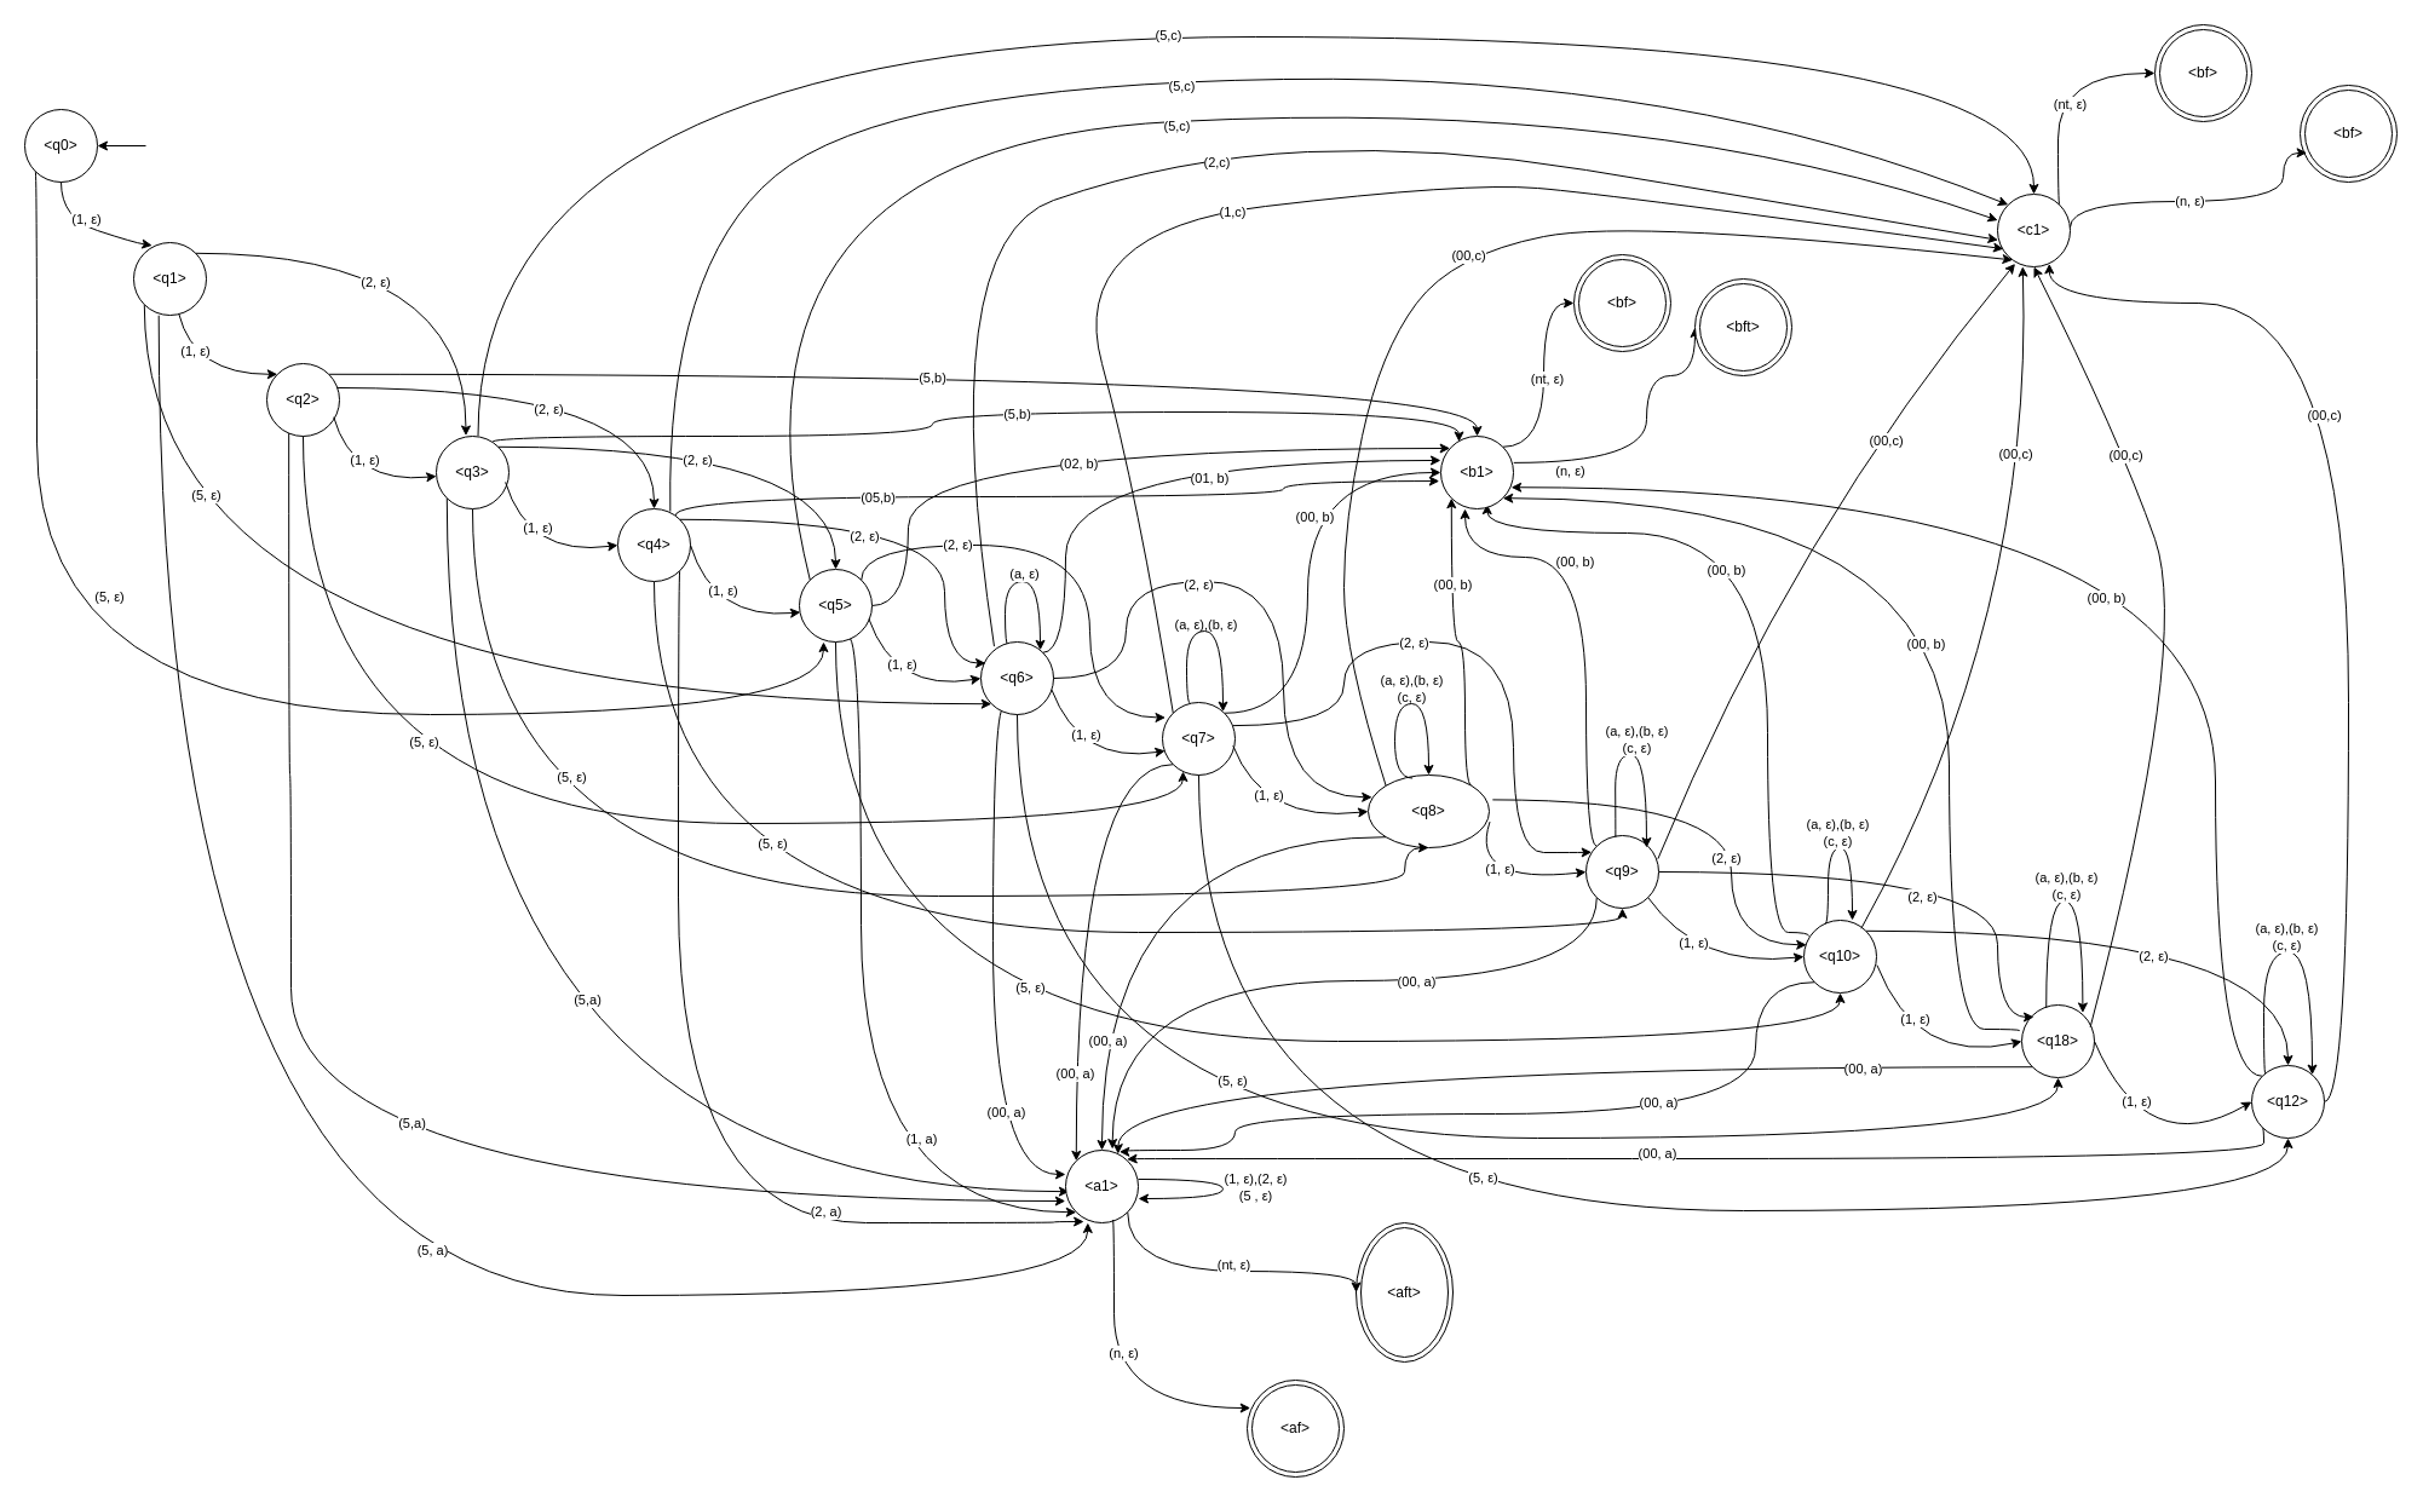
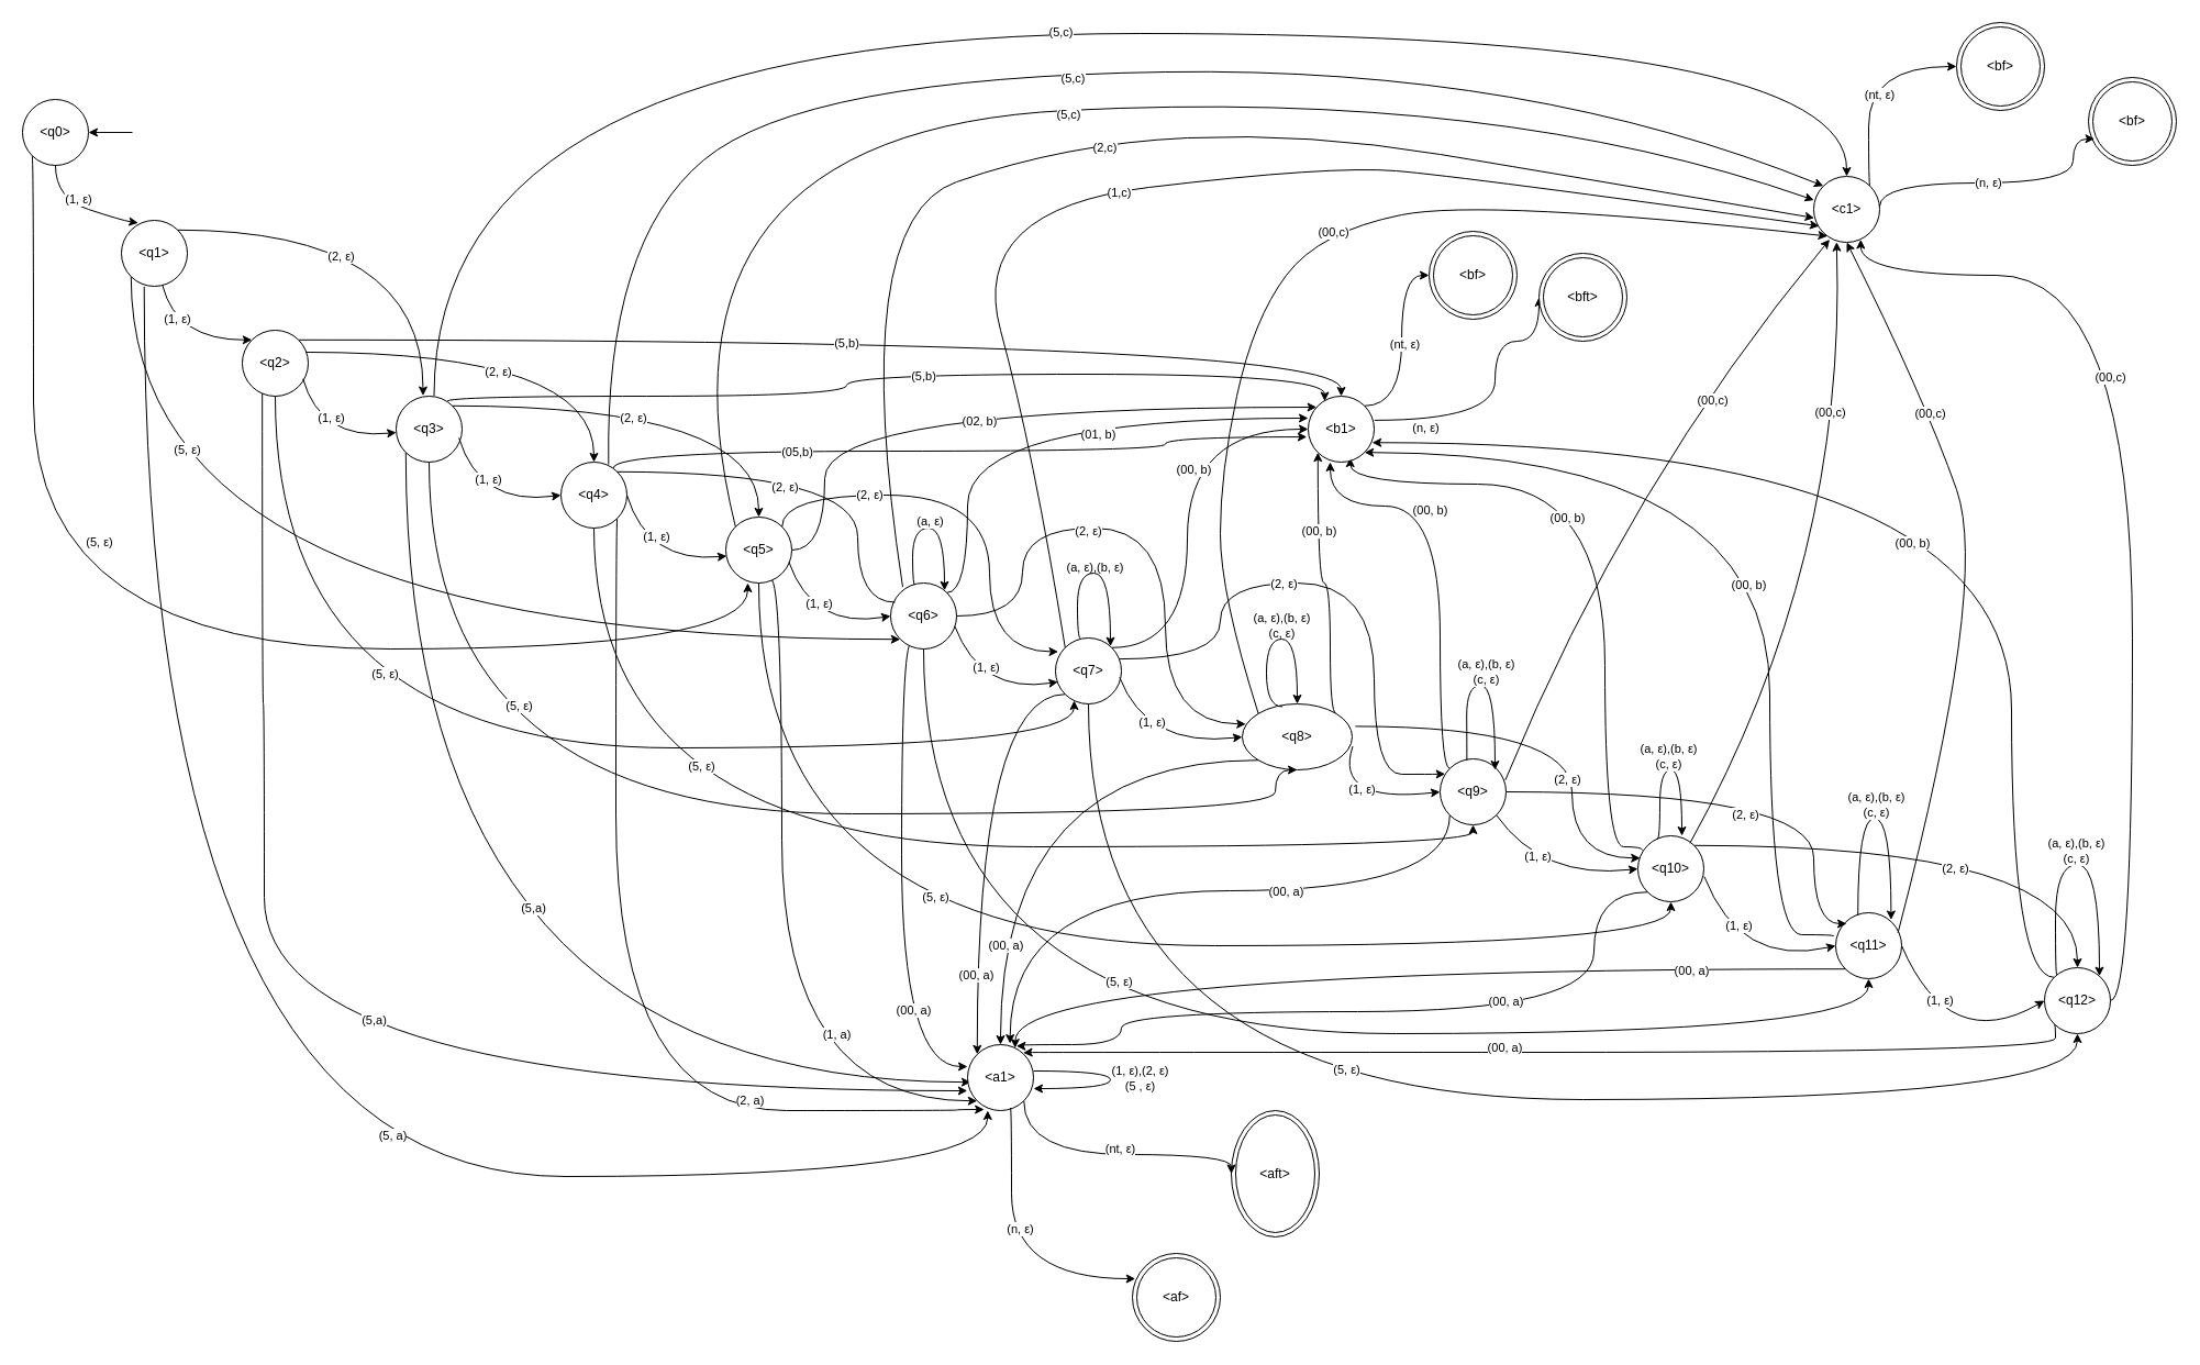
- <mxCell id="101" style="edgeStyle=orthogonalEdgeStyle;rounded=0;orthogonalLoop=1;jettySize=auto;html=1;exitX=1;exitY=0;exitDx=0;exitDy=0;entryX=0.067;entryY=0.292;entryDx=0;entryDy=0;entryPerimeter=0;curved=1;" parent="1" source="42" target="63" edge="1"><mxGeometry relative="1" as="geometry"><Array as="points"><mxPoint x="780" y="429" /><mxPoint x="780" y="548" /></Array></mxGeometry></mxCell>
+ <mxCell id="101" style="edgeStyle=orthogonalEdgeStyle;rounded=0;orthogonalLoop=1;jettySize=auto;html=1;exitX=1;exitY=0;exitDx=0;exitDy=0;entryX=0.067;entryY=0.292;entryDx=0;entryDy=0;entryPerimeter=0;curved=1;endArrow=none;" parent="1" source="42" target="63" edge="1"><mxGeometry relative="1" as="geometry"><Array as="points"><mxPoint x="780" y="429" /><mxPoint x="780" y="548" /></Array></mxGeometry></mxCell>
- <mxCell id="9" value="&amp;lt;q18&amp;gt;" style="ellipse;whiteSpace=wrap;html=1;" parent="1" vertex="1"><mxGeometry x="1670" y="830" width="60" height="60" as="geometry" /></mxCell>
+ <mxCell id="9" value="&amp;lt;q11&amp;gt;" style="ellipse;whiteSpace=wrap;html=1;" parent="1" vertex="1"><mxGeometry x="1670" y="830" width="60" height="60" as="geometry" /></mxCell>
